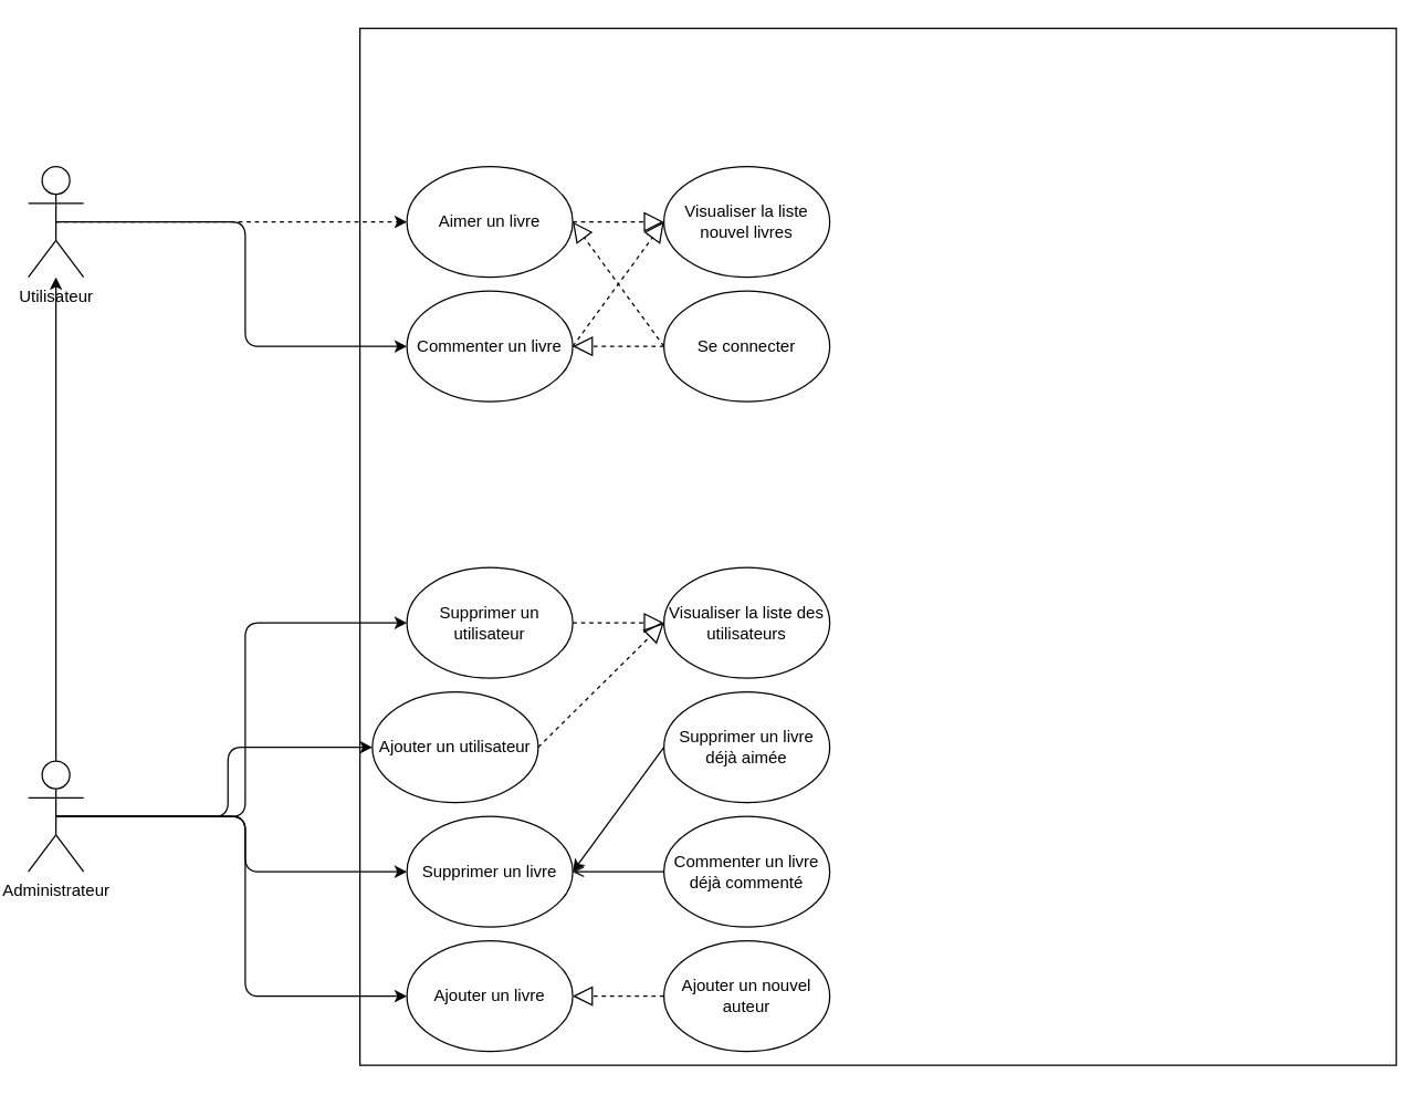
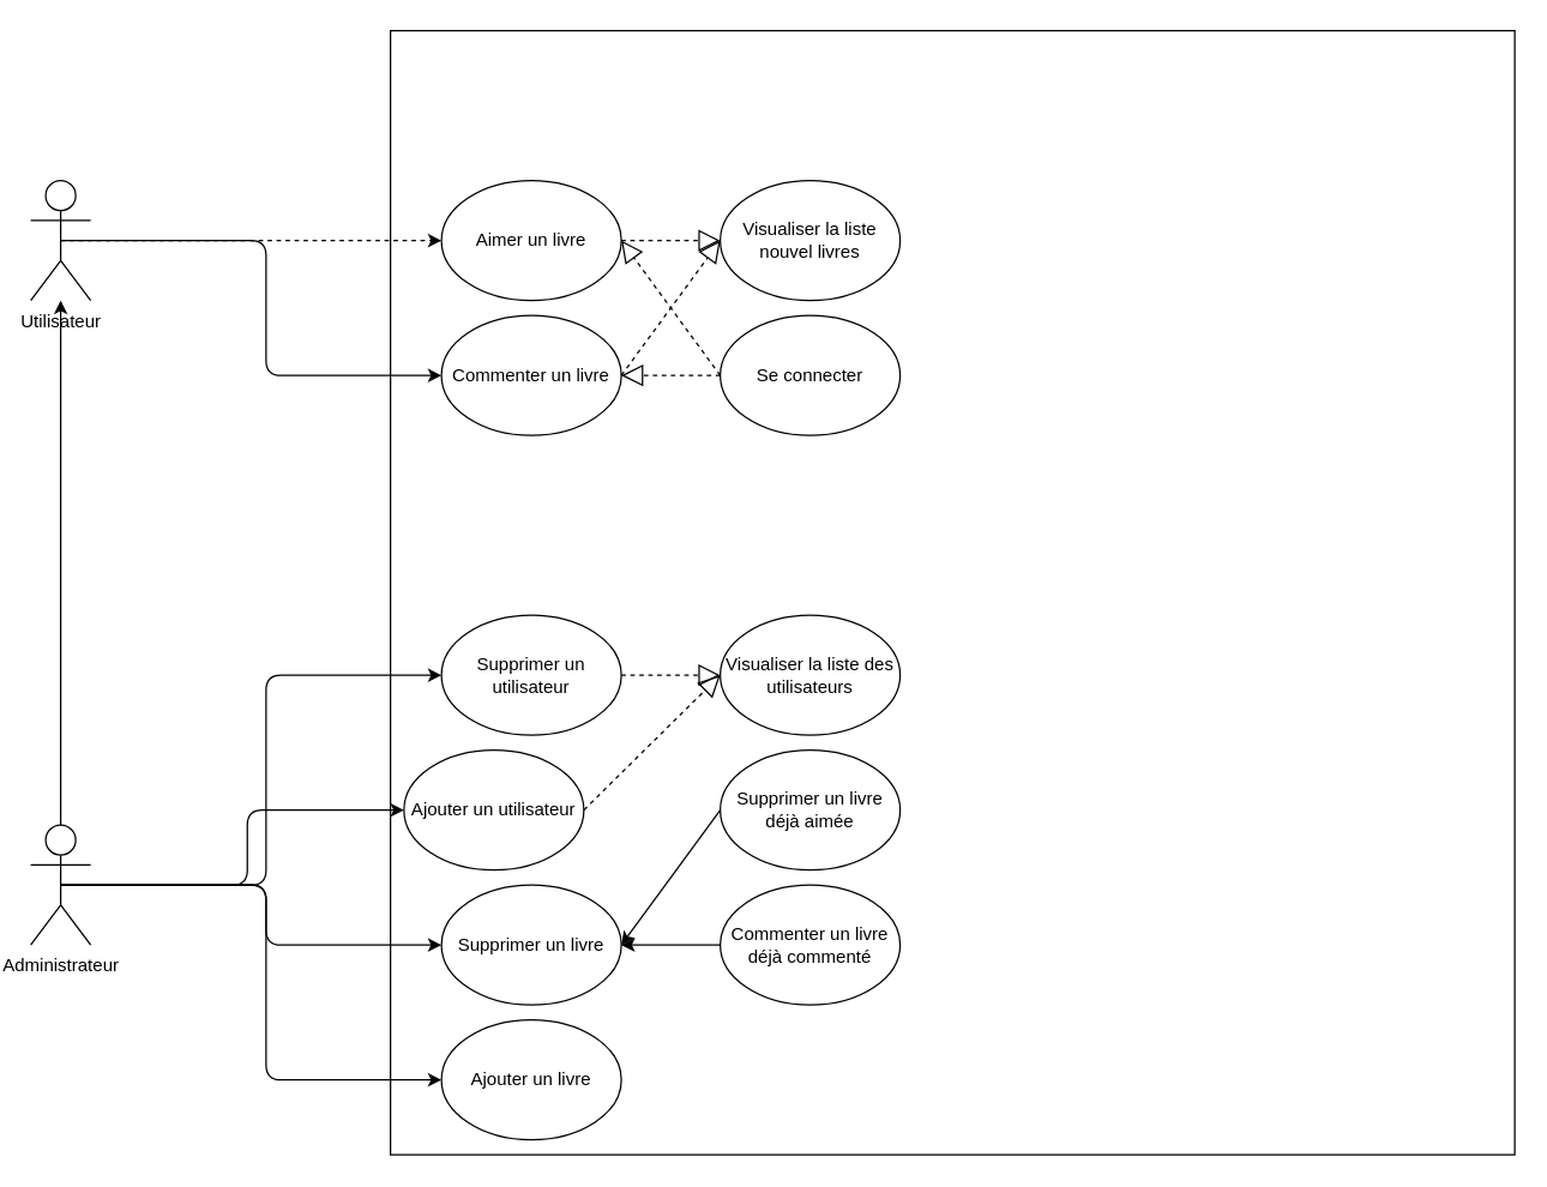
- <mxCell id="30" value="" style="endArrow=open;html=1;exitX=0;exitY=0.5;exitDx=0;exitDy=0;entryX=1;entryY=0.5;entryDx=0;entryDy=0;" edge="1" parent="1" source="28" target="16"><mxGeometry width="50" height="50" relative="1" as="geometry"><mxPoint x="330" y="470" as="sourcePoint" /><mxPoint x="380" y="420" as="targetPoint" /></mxGeometry></mxCell>
+ <mxCell id="30" value="" style="endArrow=classic;html=1;exitX=0;exitY=0.5;exitDx=0;exitDy=0;entryX=1;entryY=0.5;entryDx=0;entryDy=0;" edge="1" parent="1" source="28" target="16"><mxGeometry width="50" height="50" relative="1" as="geometry"><mxPoint x="330" y="470" as="sourcePoint" /><mxPoint x="380" y="420" as="targetPoint" /></mxGeometry></mxCell>
- <mxCell id="26" value="" style="endArrow=block;dashed=1;endFill=0;endSize=12;html=1;exitX=0;exitY=0.5;exitDx=0;exitDy=0;entryX=1;entryY=0.5;entryDx=0;entryDy=0;" edge="1" parent="1" source="21" target="15"><mxGeometry width="160" relative="1" as="geometry"><mxPoint x="270" y="360" as="sourcePoint" /><mxPoint x="430" y="360" as="targetPoint" /></mxGeometry></mxCell>
- <mxCell id="21" value="Ajouter un nouvel auteur" style="ellipse;whiteSpace=wrap;html=1;" vertex="1" parent="1"><mxGeometry x="480" y="680" width="120" height="80" as="geometry" /></mxCell>
